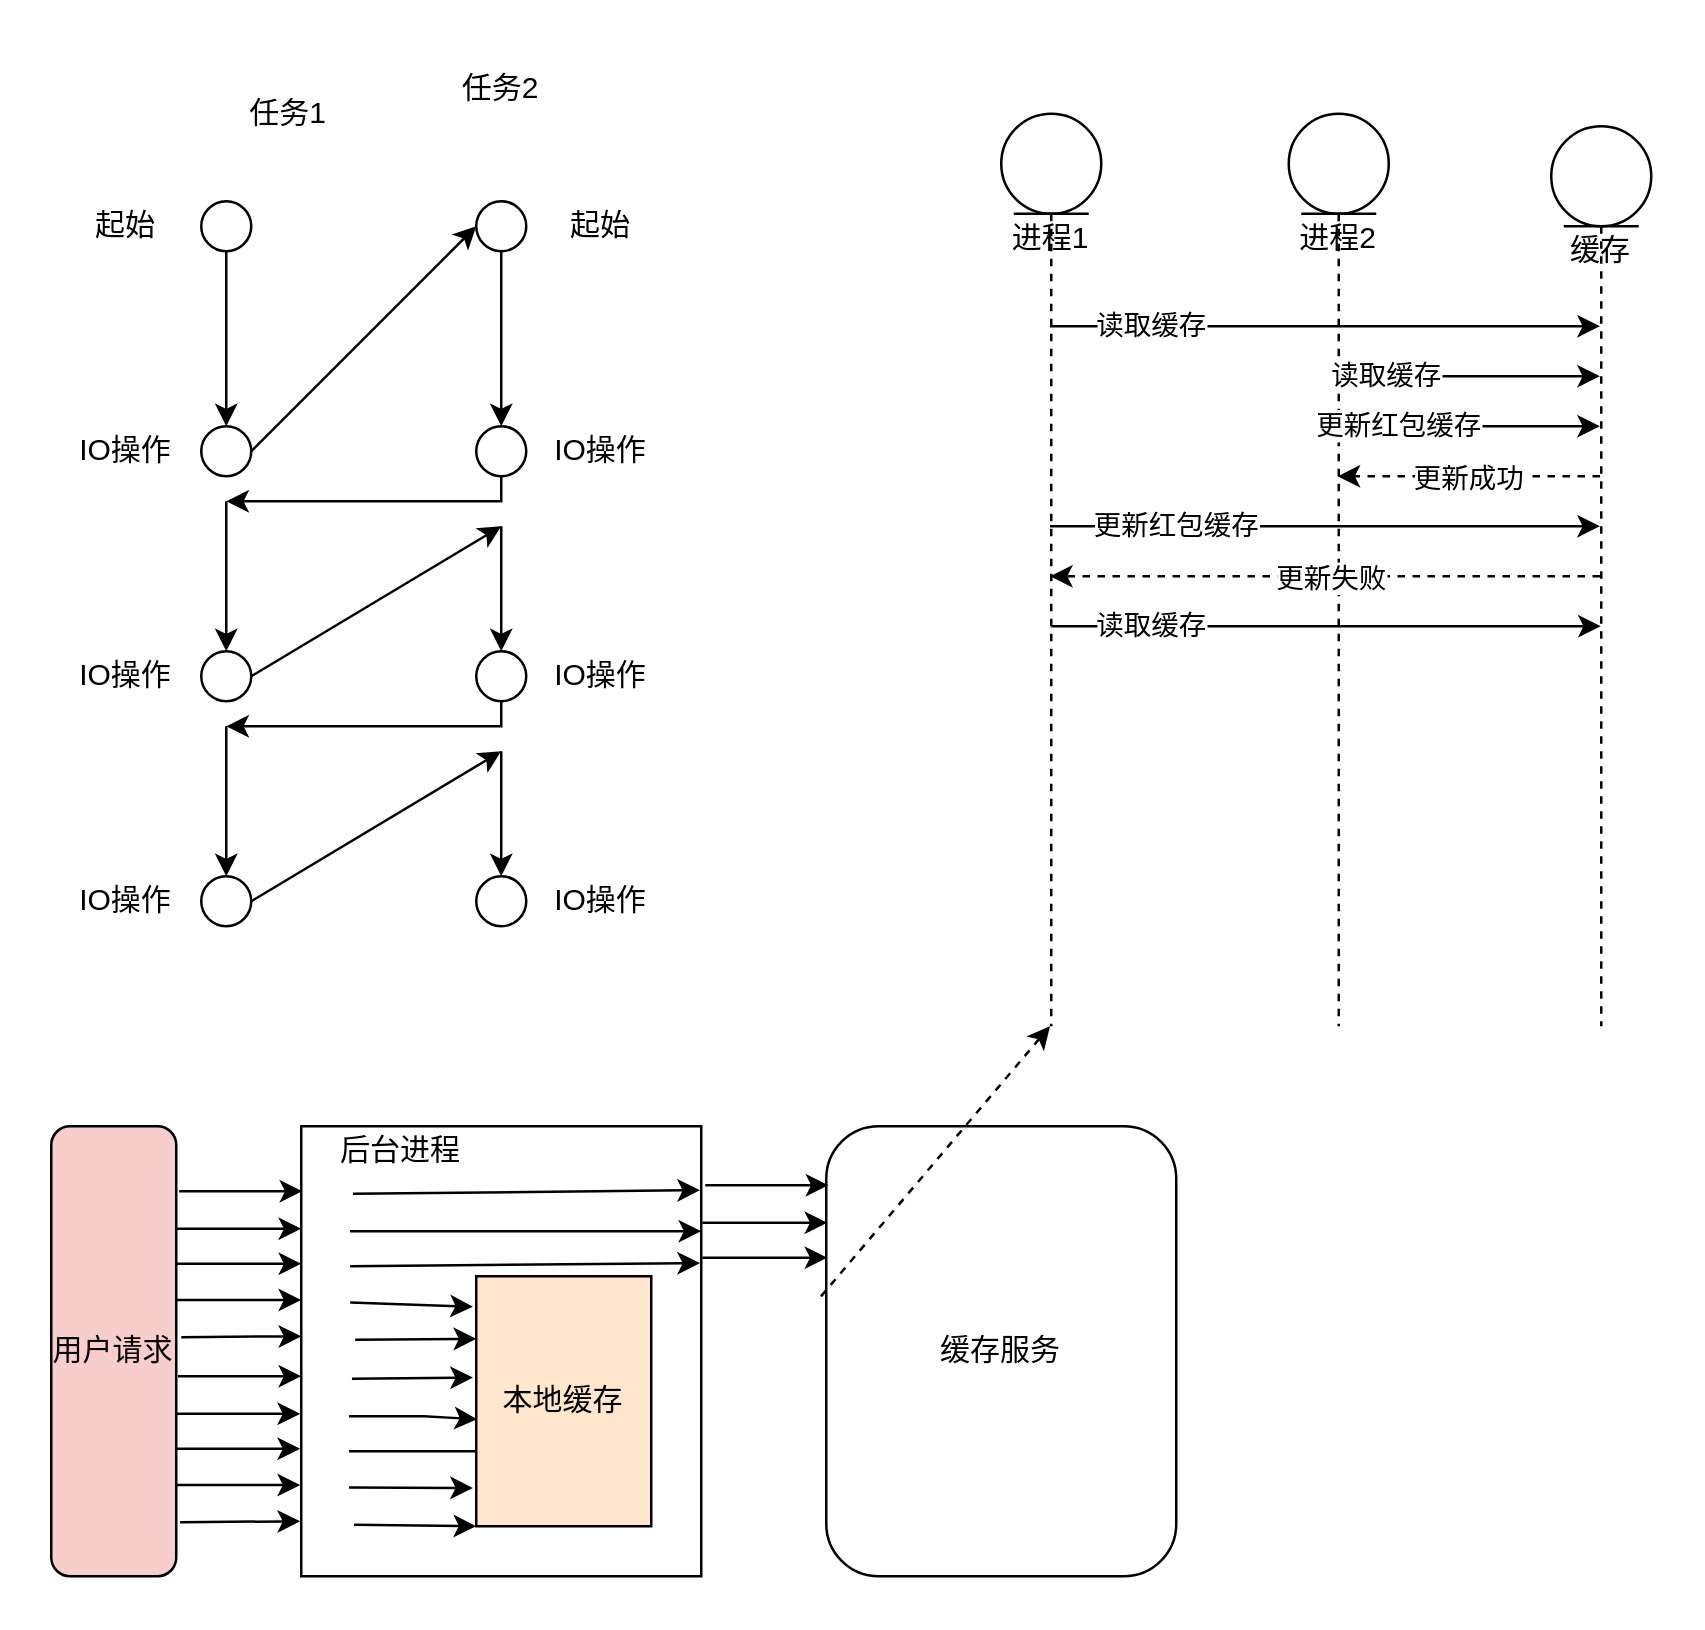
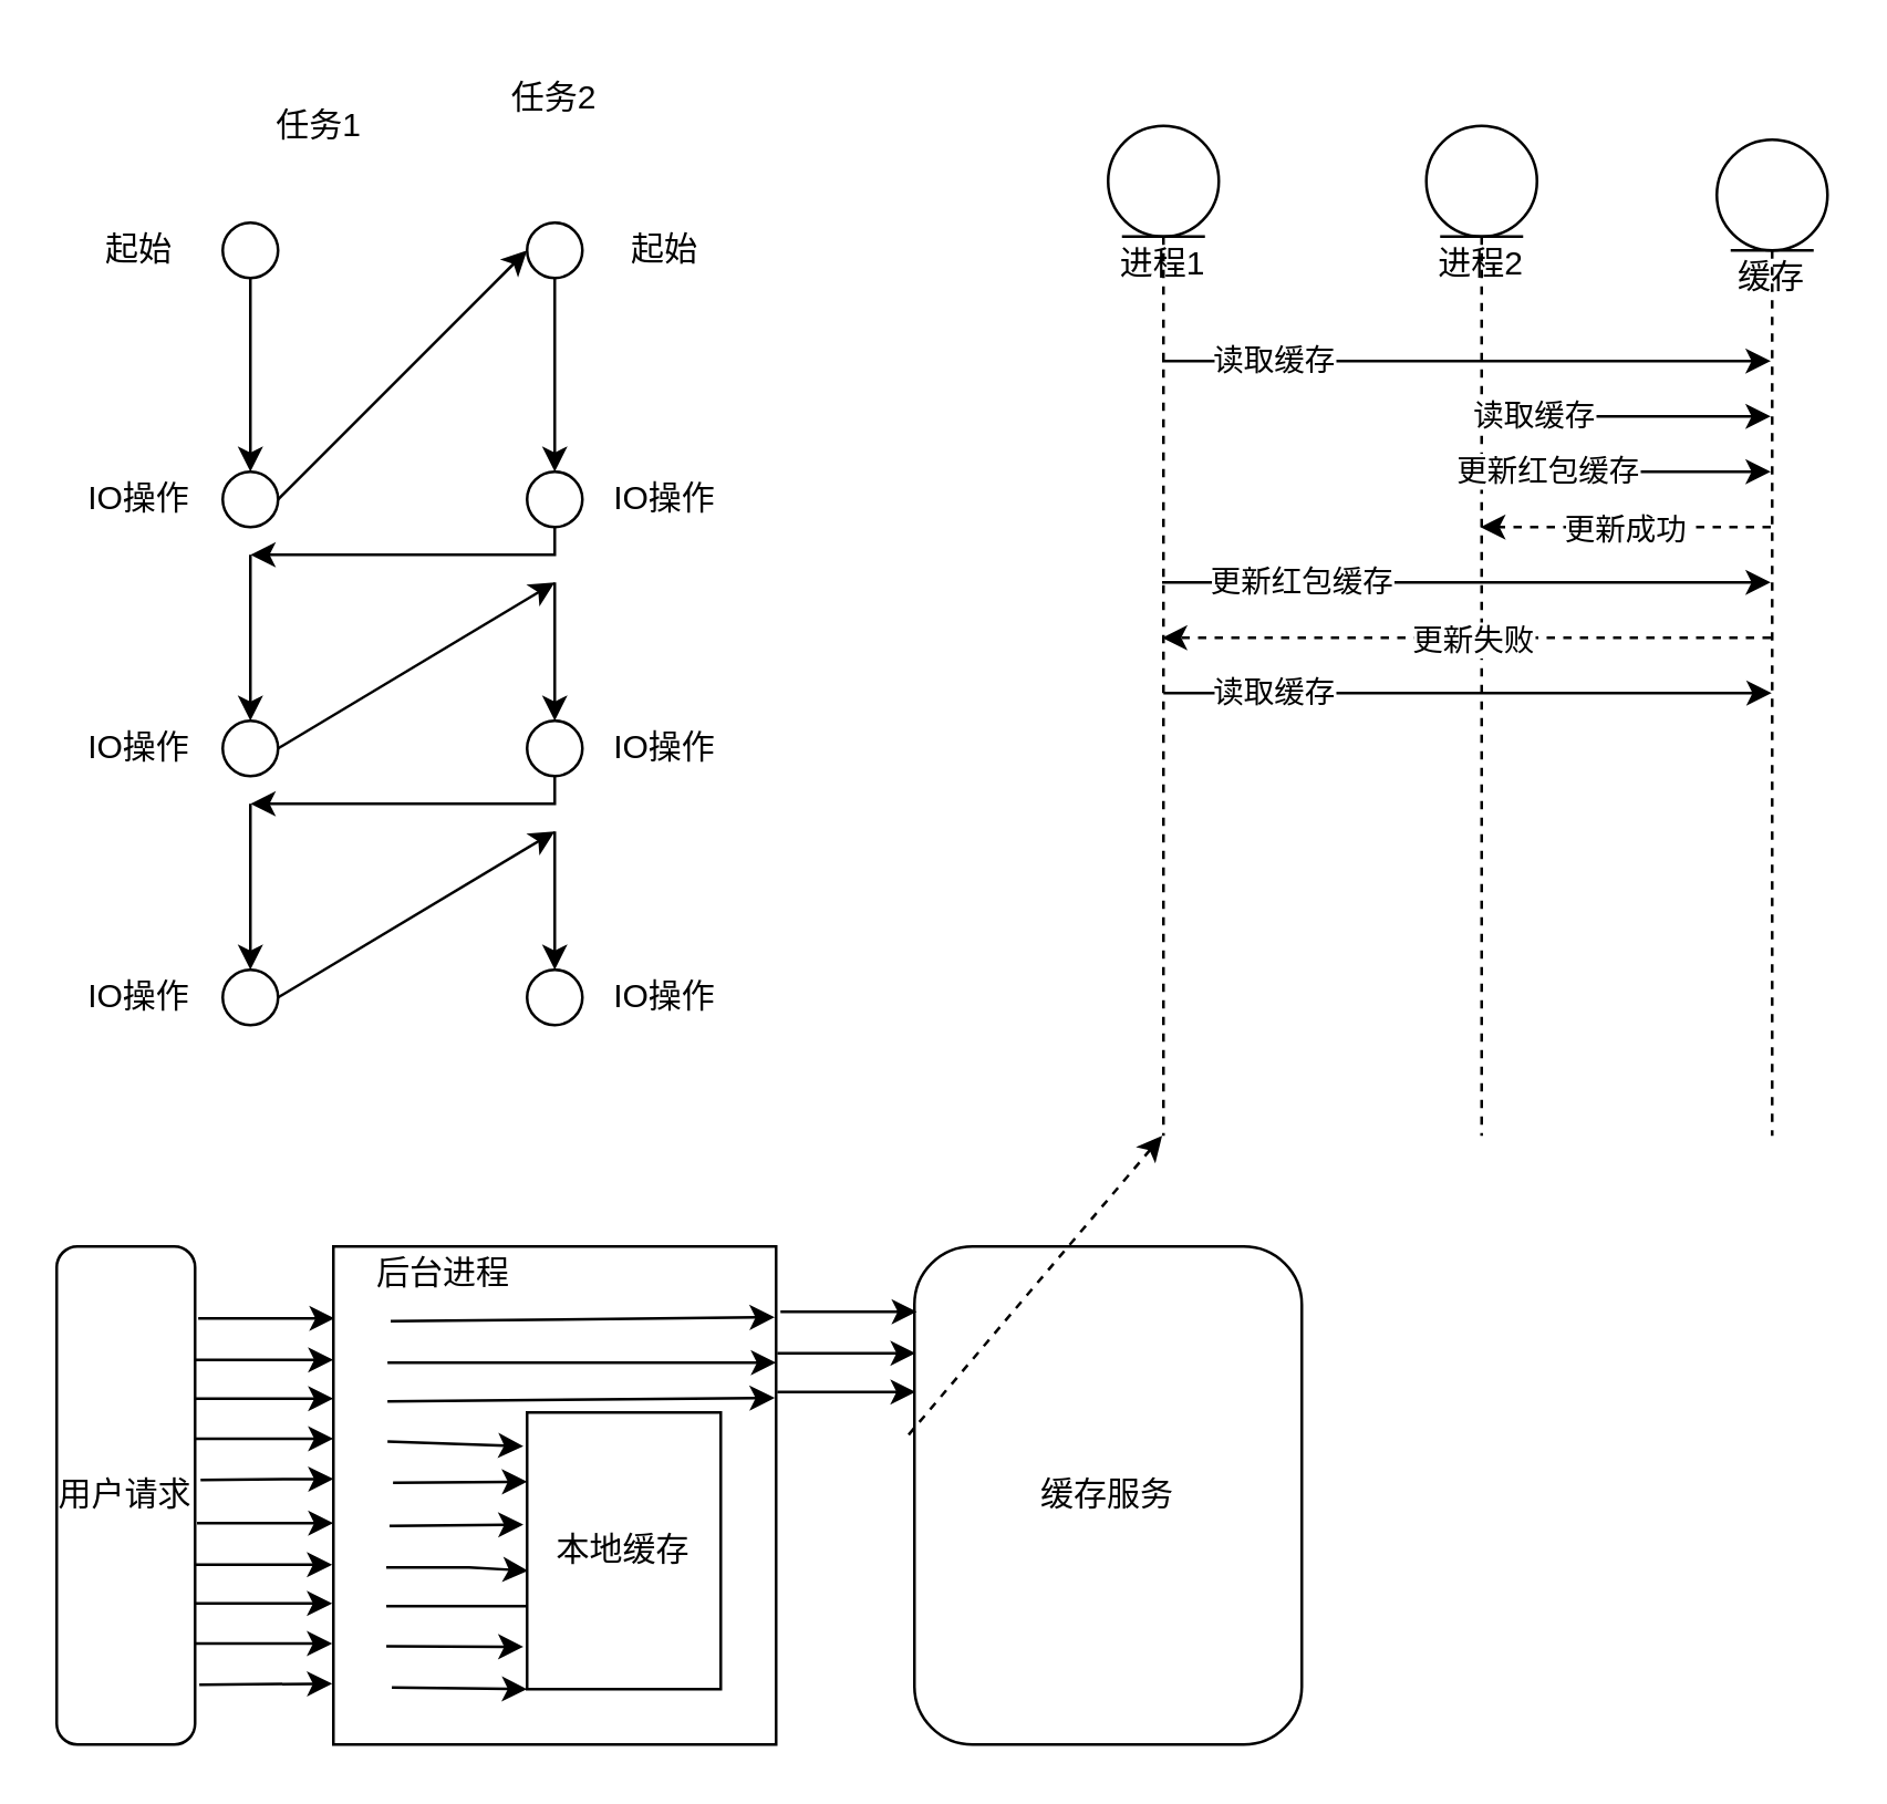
- <mxCell id="43" value="用户请求" style="rounded=1;whiteSpace=wrap;html=1;fillColor=#f8cecc;" parent="1" vertex="1"><mxGeometry x="20" y="450" width="50" height="180" as="geometry" /></mxCell>
+ <mxCell id="43" value="用户请求" style="rounded=1;whiteSpace=wrap;html=1;" parent="1" vertex="1"><mxGeometry x="20" y="450" width="50" height="180" as="geometry" /></mxCell>
- <mxCell id="70" value="本地缓存" style="rounded=0;whiteSpace=wrap;html=1;fillColor=#ffe6cc;" parent="1" vertex="1"><mxGeometry x="190" y="510" width="70" height="100" as="geometry" /></mxCell>
+ <mxCell id="70" value="本地缓存" style="rounded=0;whiteSpace=wrap;html=1;" parent="1" vertex="1"><mxGeometry x="190" y="510" width="70" height="100" as="geometry" /></mxCell>
